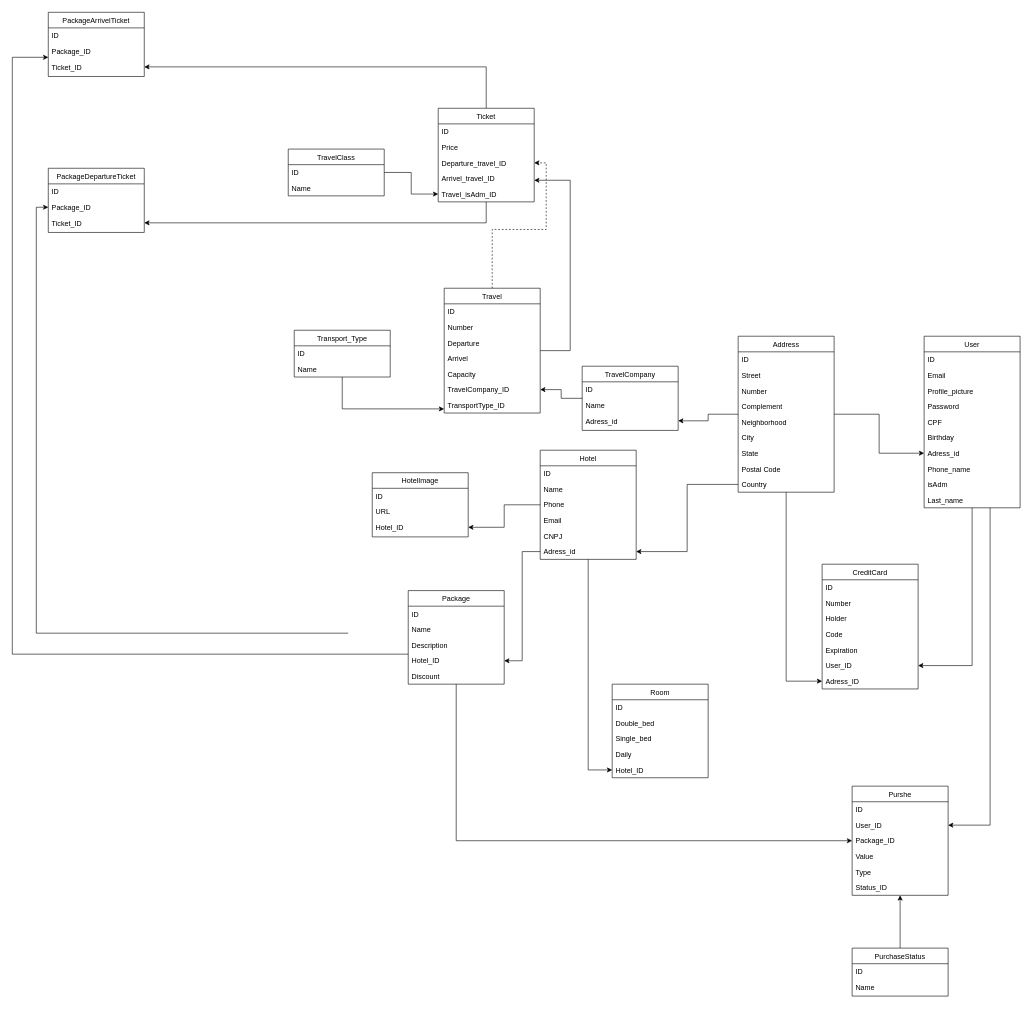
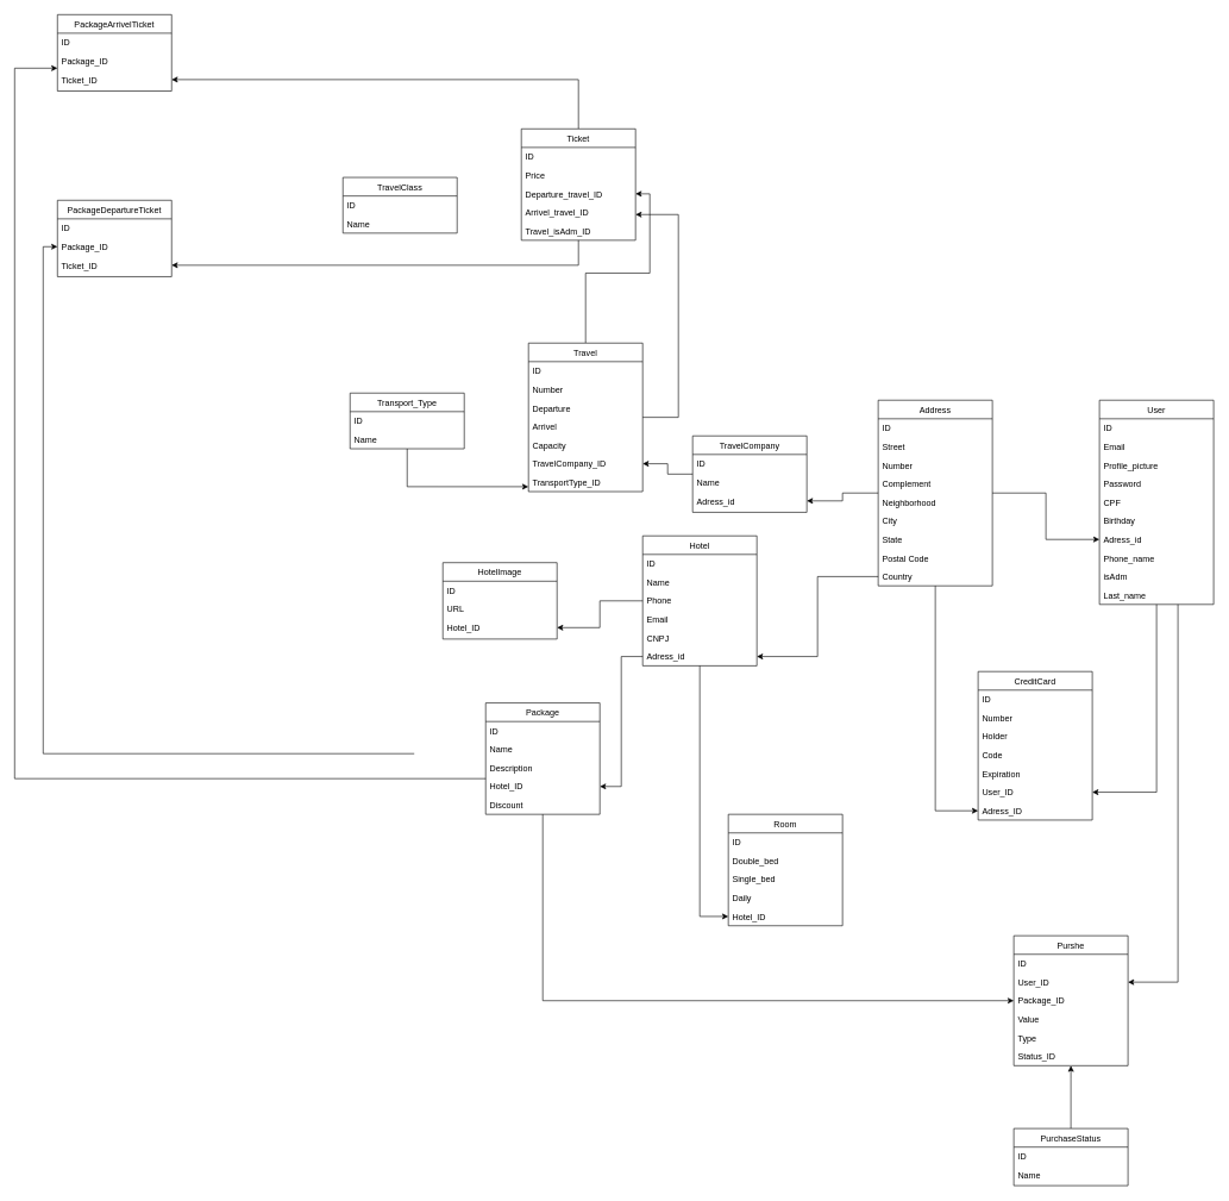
- <mxCell id="75" style="edgeStyle=orthogonalEdgeStyle;rounded=0;orthogonalLoop=1;jettySize=auto;html=1;" edge="1" parent="1" source="76" target="86"><mxGeometry relative="1" as="geometry" /></mxCell>
- <mxCell id="65" style="edgeStyle=orthogonalEdgeStyle;rounded=0;orthogonalLoop=1;jettySize=auto;html=1;dashed=1;" edge="1" parent="1" source="66" target="84"><mxGeometry relative="1" as="geometry" /></mxCell>
+ <mxCell id="65" style="edgeStyle=orthogonalEdgeStyle;rounded=0;orthogonalLoop=1;jettySize=auto;html=1;" edge="1" parent="1" source="66" target="84"><mxGeometry relative="1" as="geometry" /></mxCell>
